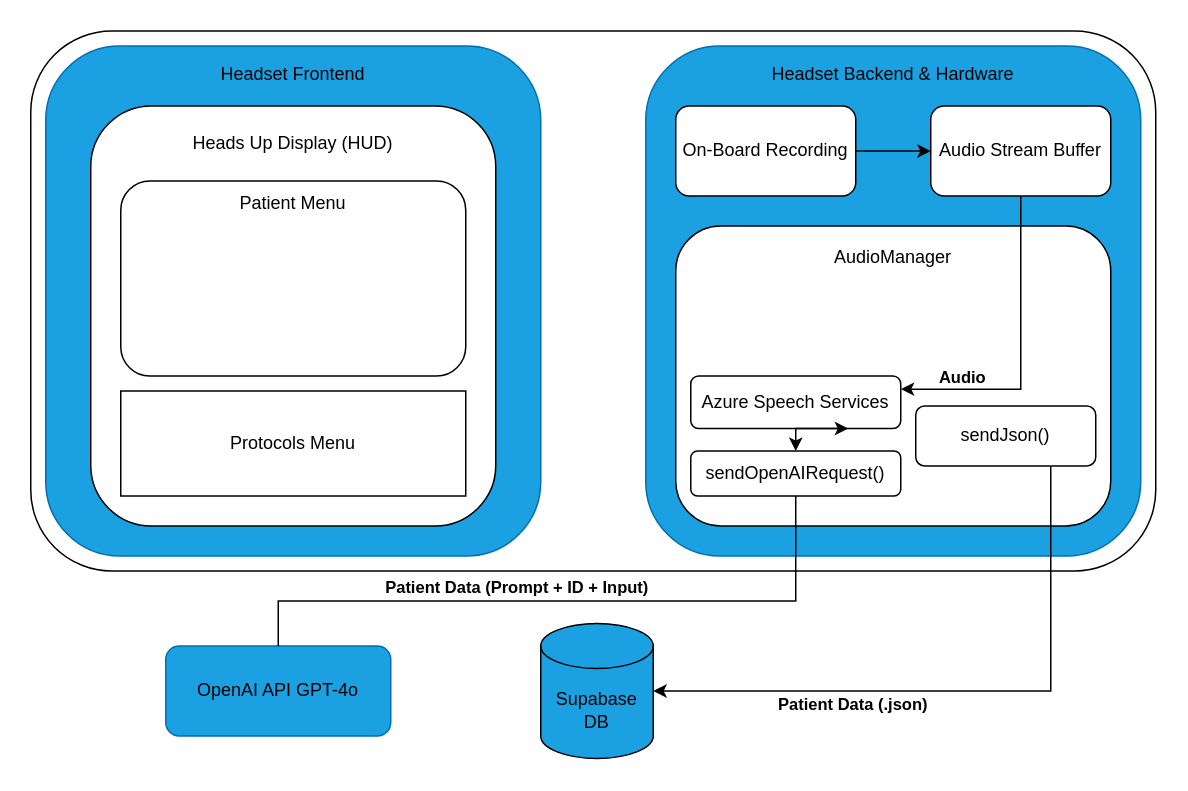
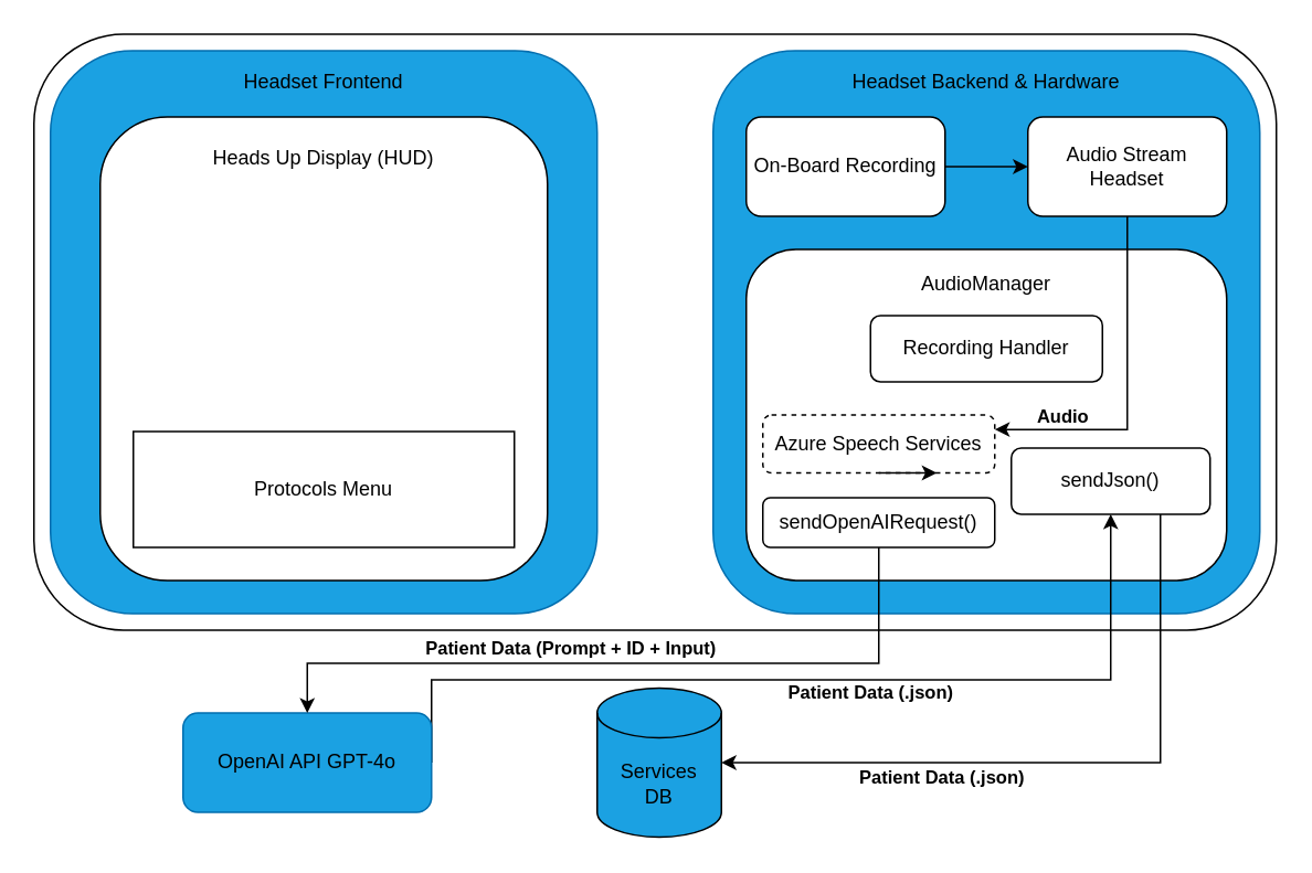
- <mxCell id="14" value="Audio Stream Buffer" style="rounded=1;whiteSpace=wrap;html=1;fillColor=light-dark(#FFFFFF,#3399FF);" vertex="1" parent="1"><mxGeometry x="620" y="70" width="120" height="60" as="geometry" /></mxCell>
+ <mxCell id="14" value="Audio Stream Headset" style="rounded=1;whiteSpace=wrap;html=1;fillColor=light-dark(#FFFFFF,#3399FF);" vertex="1" parent="1"><mxGeometry x="620" y="70" width="120" height="60" as="geometry" /></mxCell>
- <mxCell id="26" value="&lt;div&gt;Patient Menu&lt;/div&gt;&lt;div&gt;&lt;br&gt;&lt;/div&gt;&lt;div&gt;&lt;br&gt;&lt;/div&gt;&lt;div&gt;&lt;br&gt;&lt;/div&gt;&lt;div&gt;&lt;br&gt;&lt;/div&gt;&lt;div&gt;&lt;br&gt;&lt;/div&gt;&lt;div&gt;&lt;br&gt;&lt;/div&gt;&lt;div&gt;&lt;br&gt;&lt;/div&gt;" style="rounded=1;whiteSpace=wrap;html=1;fillColor=light-dark(#FFFFFF,#004C99);" vertex="1" parent="1"><mxGeometry x="80" y="120" width="230" height="130" as="geometry" /></mxCell>
+ <mxCell id="16" value="Recording Handler" style="rounded=1;whiteSpace=wrap;html=1;fillColor=light-dark(#FFFFFF,#004C99);" vertex="1" parent="1"><mxGeometry x="525" y="190" width="140" height="40" as="geometry" /></mxCell>
- <mxCell id="18" value="Azure Speech Services" style="rounded=1;whiteSpace=wrap;html=1;fillColor=light-dark(#FFFFFF,#004C99);" vertex="1" parent="1"><mxGeometry x="460" y="250" width="140" height="35" as="geometry" /></mxCell>
+ <mxCell id="18" value="Azure Speech Services" style="rounded=1;whiteSpace=wrap;html=1;fillColor=light-dark(#FFFFFF,#004C99);dashed=1;" vertex="1" parent="1"><mxGeometry x="460" y="250" width="140" height="35" as="geometry" /></mxCell>
- <mxCell id="17" style="edgeStyle=orthogonalEdgeStyle;rounded=0;orthogonalLoop=1;jettySize=auto;html=1;exitX=0.5;exitY=1;exitDx=0;exitDy=0;entryX=0.5;entryY=0;entryDx=0;entryDy=0;" edge="1" parent="1" source="18" target="21"><mxGeometry relative="1" as="geometry" /></mxCell>
+ <mxCell id="7" style="edgeStyle=orthogonalEdgeStyle;rounded=0;orthogonalLoop=1;jettySize=auto;html=1;exitX=1;exitY=0.5;exitDx=0;exitDy=0;entryX=0.5;entryY=1;entryDx=0;entryDy=0;" edge="1" parent="1" source="9" target="22"><mxGeometry relative="1" as="geometry"><Array as="points"><mxPoint x="260" y="410" /><mxPoint x="670" y="410" /></Array></mxGeometry></mxCell>
+ <mxCell id="8" value="Patient Data (.json)" style="edgeLabel;html=1;align=center;verticalAlign=middle;resizable=0;points=[];labelBackgroundColor=none;fontStyle=1" vertex="1" connectable="0" parent="7"><mxGeometry x="0.118" y="1" relative="1" as="geometry"><mxPoint x="1" y="8" as="offset" /></mxGeometry></mxCell>
- <mxCell id="19" style="edgeStyle=orthogonalEdgeStyle;rounded=0;orthogonalLoop=1;jettySize=auto;html=1;exitX=0.5;exitY=1;exitDx=0;exitDy=0;entryX=0.5;entryY=0;entryDx=0;entryDy=0;endArrow=none;" edge="1" parent="1" source="21" target="9"><mxGeometry relative="1" as="geometry"><Array as="points"><mxPoint x="530" y="400" /><mxPoint x="185" y="400" /></Array></mxGeometry></mxCell>
+ <mxCell id="19" style="edgeStyle=orthogonalEdgeStyle;rounded=0;orthogonalLoop=1;jettySize=auto;html=1;exitX=0.5;exitY=1;exitDx=0;exitDy=0;entryX=0.5;entryY=0;entryDx=0;entryDy=0;" edge="1" parent="1" source="21" target="9"><mxGeometry relative="1" as="geometry"><Array as="points"><mxPoint x="530" y="400" /><mxPoint x="185" y="400" /></Array></mxGeometry></mxCell>
- <mxCell id="5" value="Supabase&lt;div&gt;DB&lt;/div&gt;" style="shape=cylinder3;whiteSpace=wrap;html=1;boundedLbl=1;backgroundOutline=1;size=15;fillColor=light-dark(#1BA1E2,#66B2FF);" vertex="1" parent="1"><mxGeometry x="360" y="415" width="75" height="90" as="geometry" /></mxCell>
+ <mxCell id="5" value="Services&lt;div&gt;DB&lt;/div&gt;" style="shape=cylinder3;whiteSpace=wrap;html=1;boundedLbl=1;backgroundOutline=1;size=15;fillColor=light-dark(#1BA1E2,#66B2FF);" vertex="1" parent="1"><mxGeometry x="360" y="415" width="75" height="90" as="geometry" /></mxCell>
